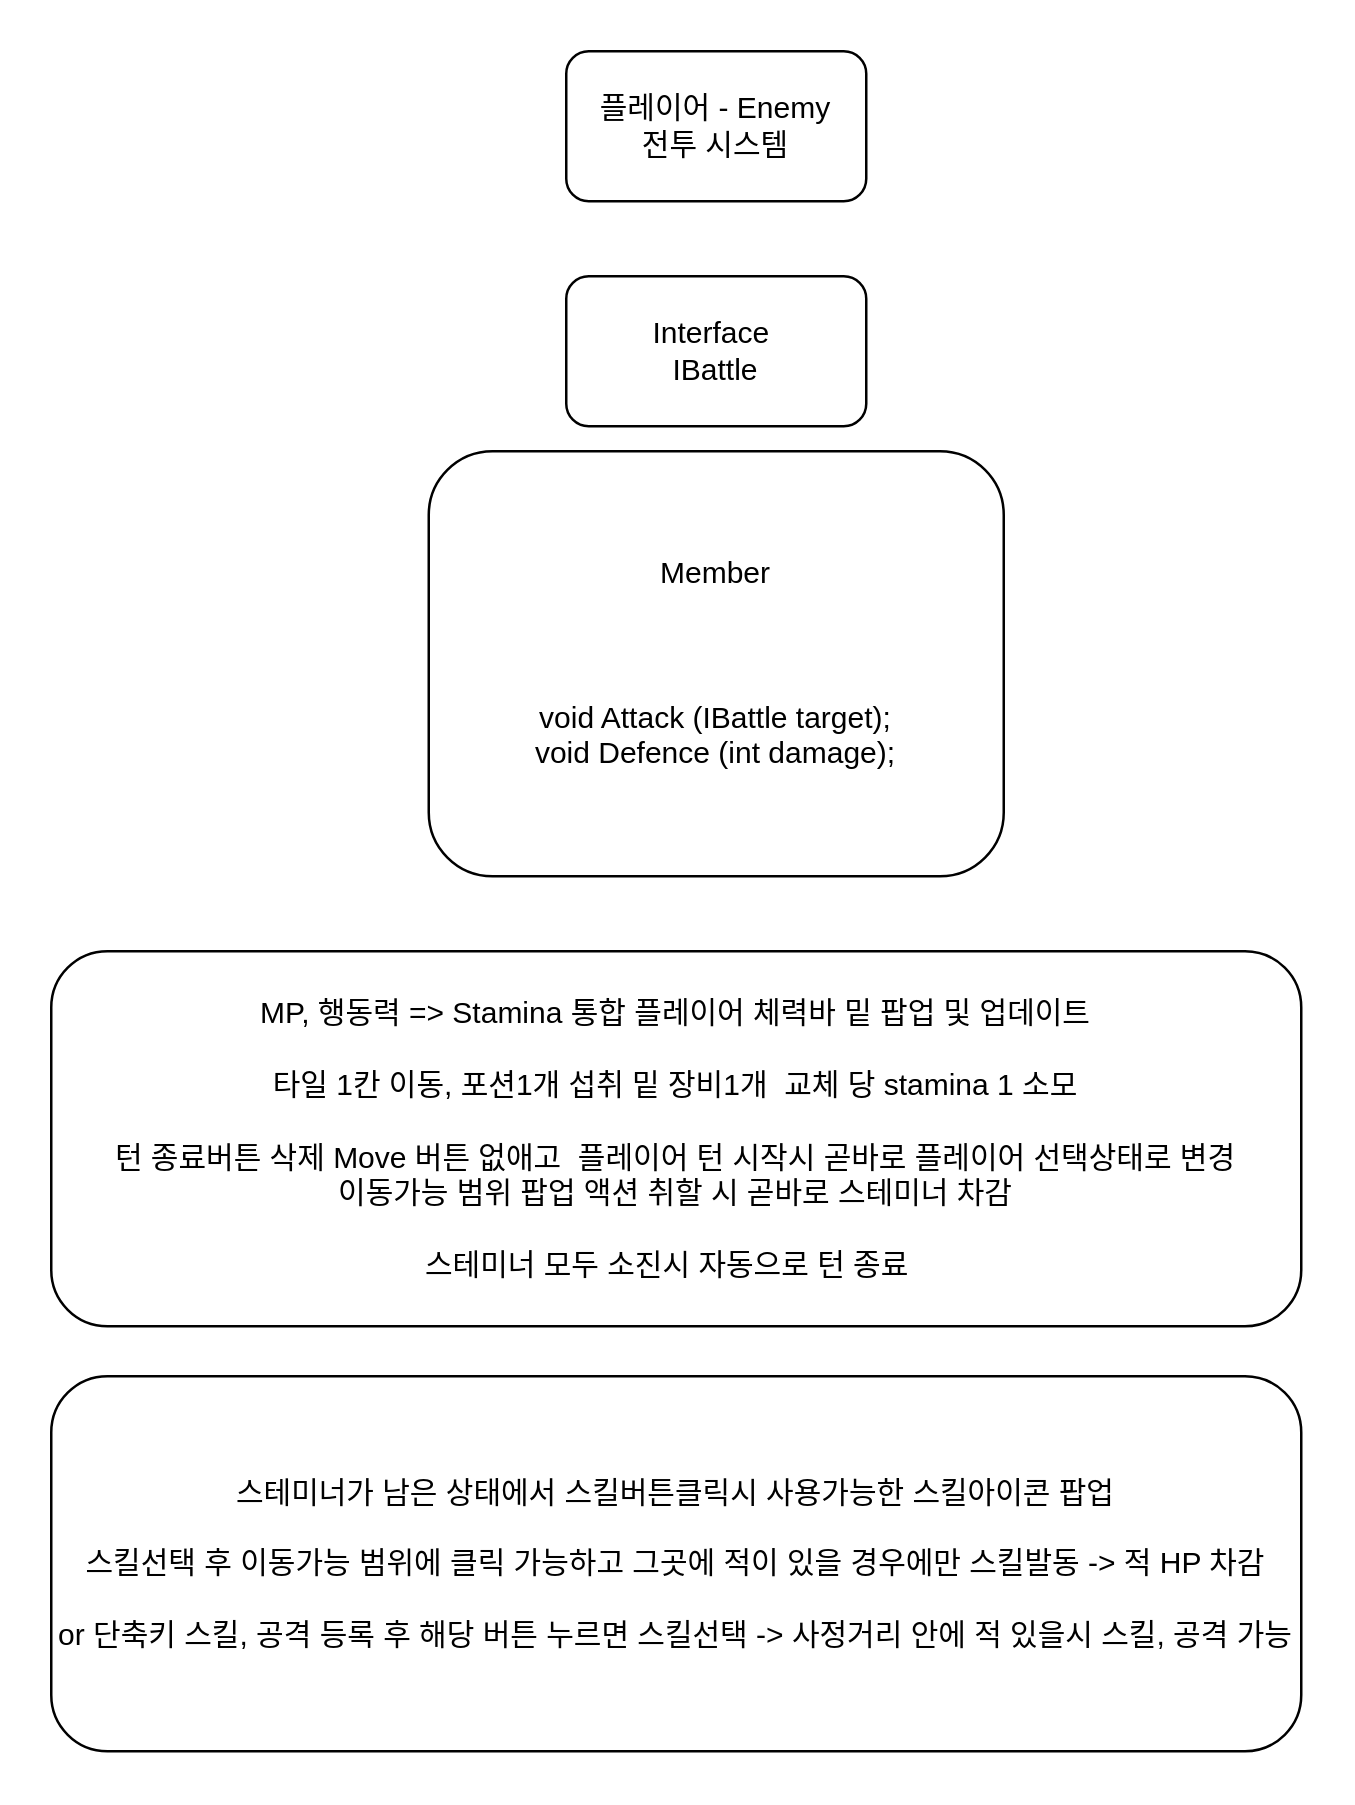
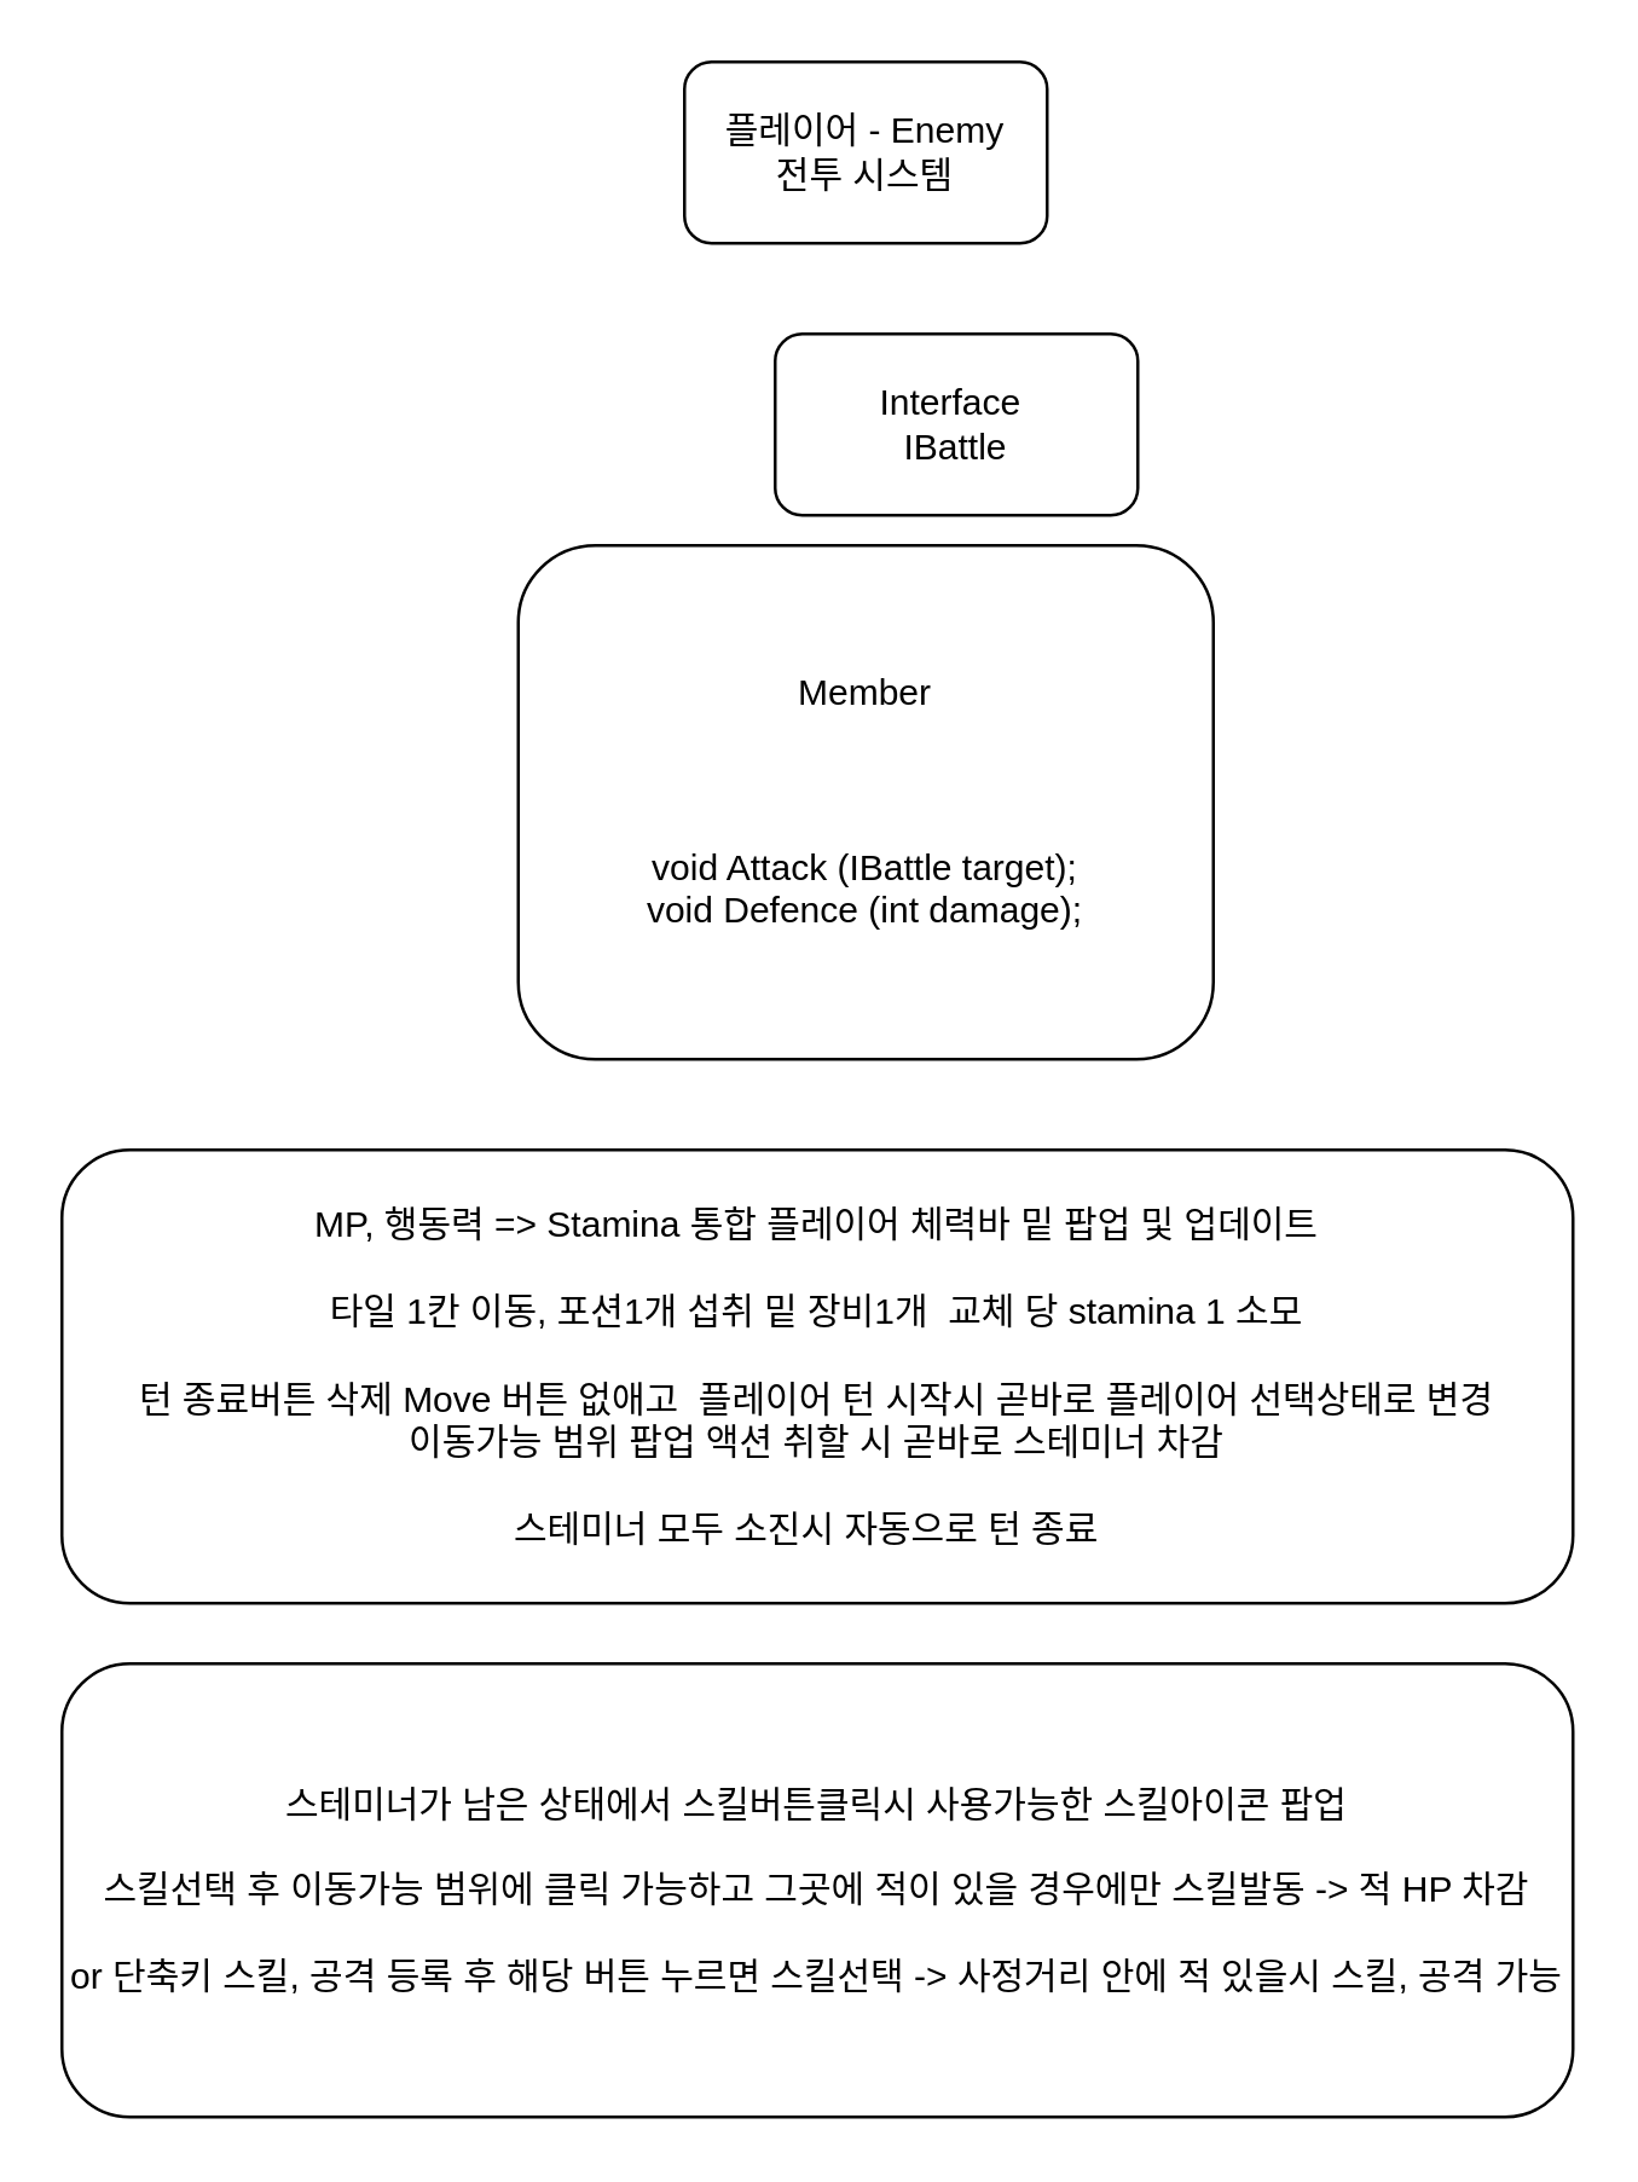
- <mxCell id="3" value="Interface&amp;nbsp;&lt;br&gt;IBattle" style="rounded=1;whiteSpace=wrap;html=1;" parent="1" vertex="1"><mxGeometry x="226" y="110" width="120" height="60" as="geometry" /></mxCell>
+ <mxCell id="3" value="Interface&amp;nbsp;&lt;br&gt;IBattle" style="rounded=1;whiteSpace=wrap;html=1;" parent="1" vertex="1"><mxGeometry x="256" y="110" width="120" height="60" as="geometry" /></mxCell>
